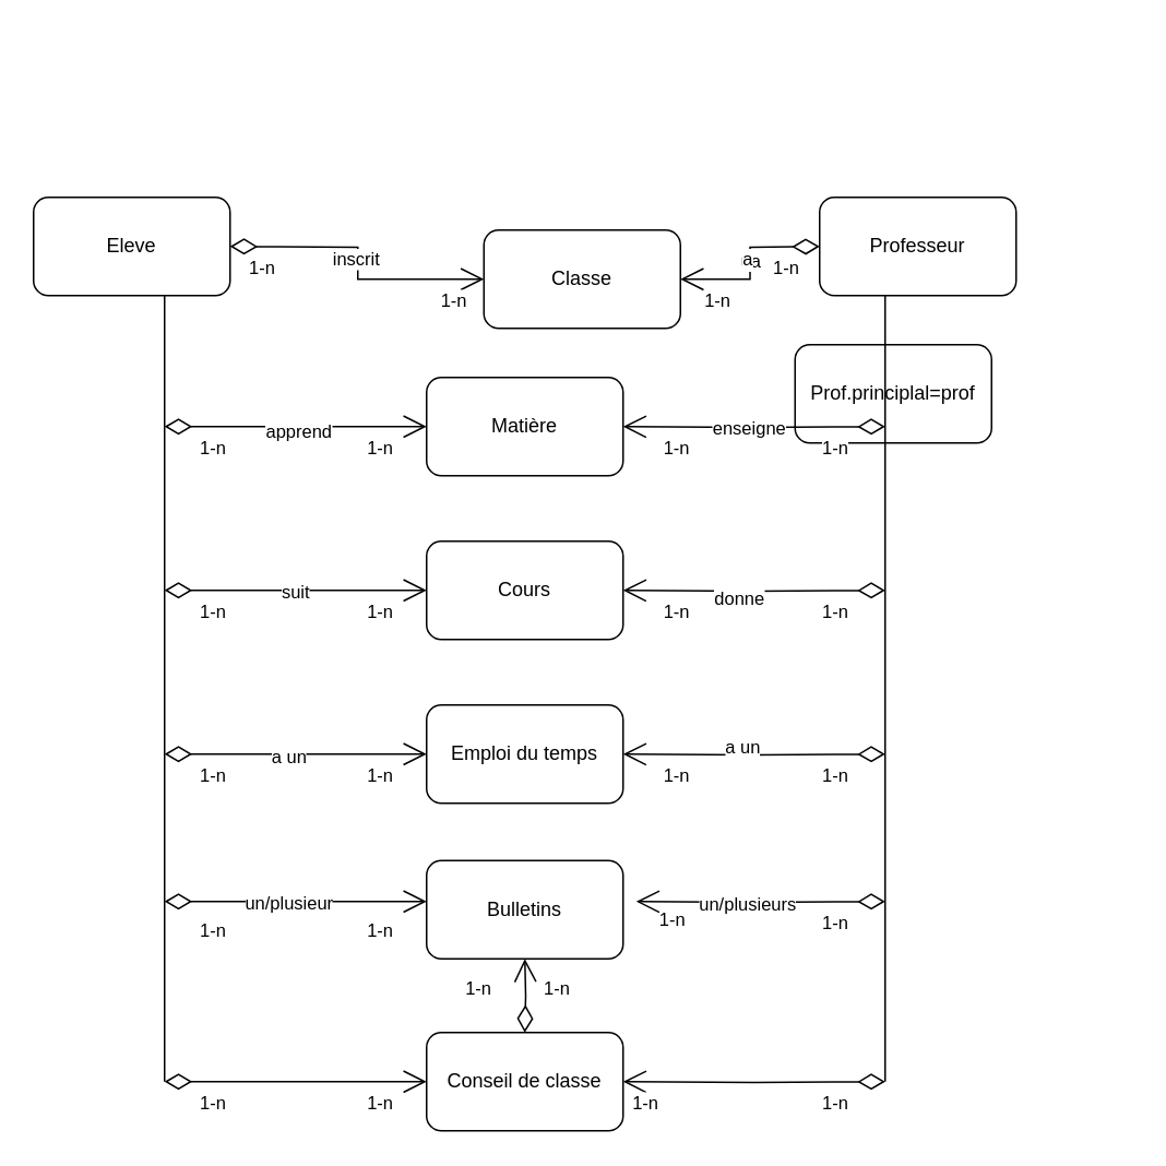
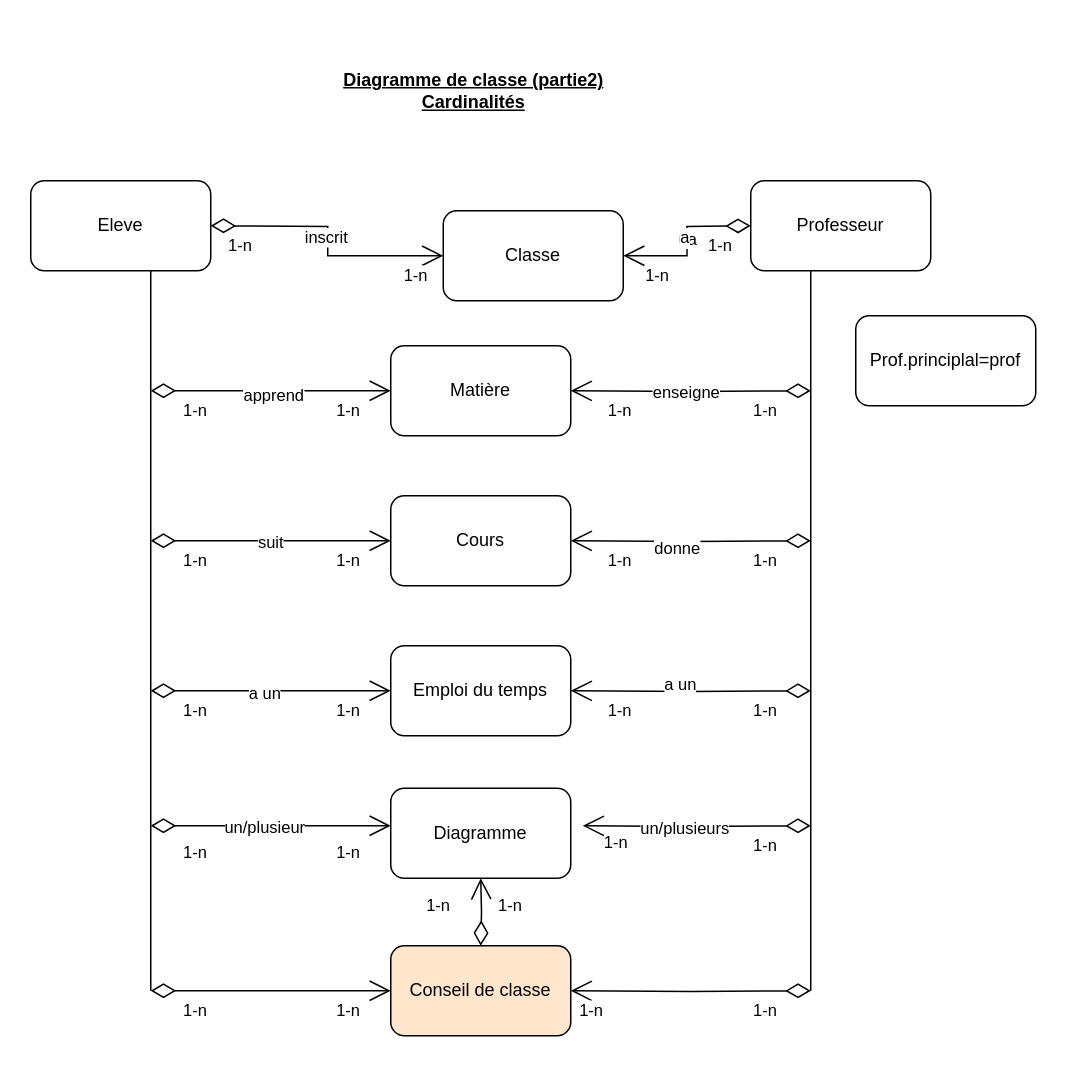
+ <mxCell id="11" value="&lt;font&gt;&lt;u&gt;Diagramme de classe (partie2)&lt;/u&gt;&lt;/font&gt;&lt;div&gt;&lt;u&gt;Cardinalités&lt;/u&gt;&lt;/div&gt;" style="text;align=center;fontStyle=1;verticalAlign=middle;spacingLeft=3;spacingRight=3;strokeColor=none;rotatable=0;points=[[0,0.5],[1,0.5]];portConstraint=eastwest;html=1;" parent="1" vertex="1"><mxGeometry x="220" y="20" width="190" height="80" as="geometry" /></mxCell>
- <mxCell id="4" value="Prof.principlal=prof" style="rounded=1;whiteSpace=wrap;html=1;" parent="1" vertex="1"><mxGeometry x="485" y="210" width="120" height="60" as="geometry" /></mxCell>
+ <mxCell id="4" value="Prof.principlal=prof" style="rounded=1;whiteSpace=wrap;html=1;" parent="1" vertex="1"><mxGeometry x="570" y="210" width="120" height="60" as="geometry" /></mxCell>
- <mxCell id="9" value="Bulletins" style="rounded=1;whiteSpace=wrap;html=1;" parent="1" vertex="1"><mxGeometry x="260" y="525" width="120" height="60" as="geometry" /></mxCell>
+ <mxCell id="9" value="Diagramme" style="rounded=1;whiteSpace=wrap;html=1;" parent="1" vertex="1"><mxGeometry x="260" y="525" width="120" height="60" as="geometry" /></mxCell>
- <mxCell id="10" value="Conseil de classe" style="rounded=1;whiteSpace=wrap;html=1;" parent="1" vertex="1"><mxGeometry x="260" y="630" width="120" height="60" as="geometry" /></mxCell>
+ <mxCell id="10" value="Conseil de classe" style="rounded=1;whiteSpace=wrap;html=1;fillColor=#ffe6cc;" parent="1" vertex="1"><mxGeometry x="260" y="630" width="120" height="60" as="geometry" /></mxCell>
